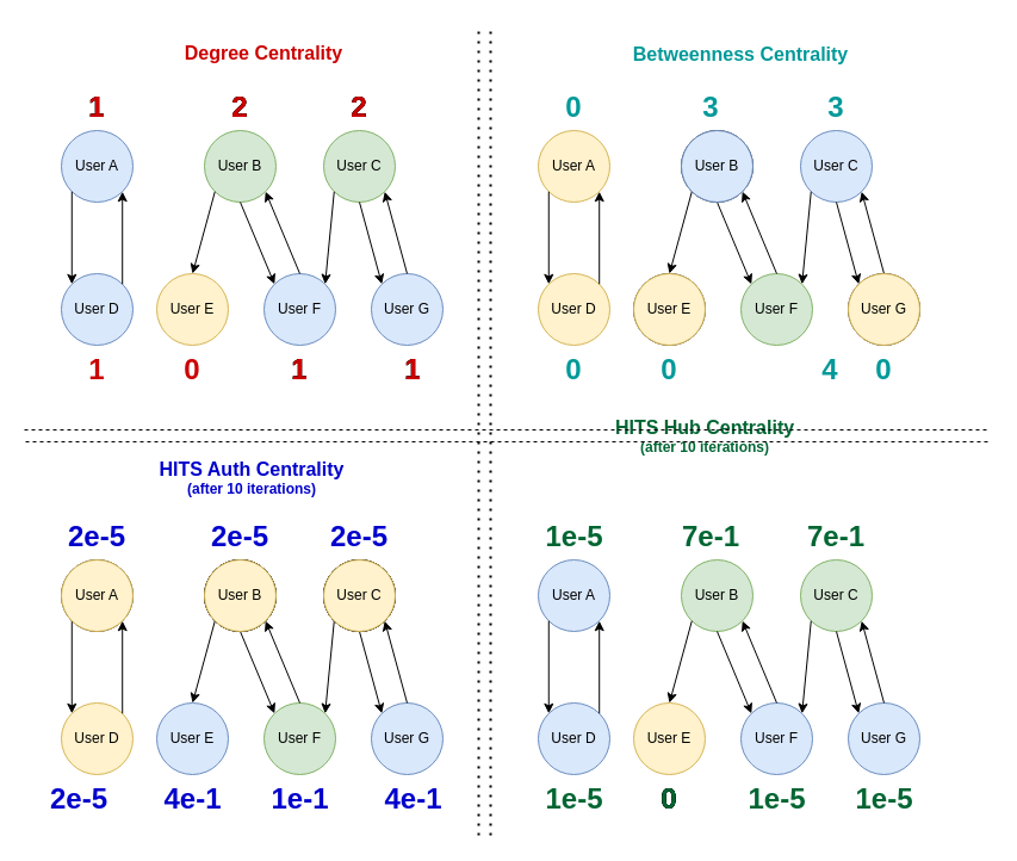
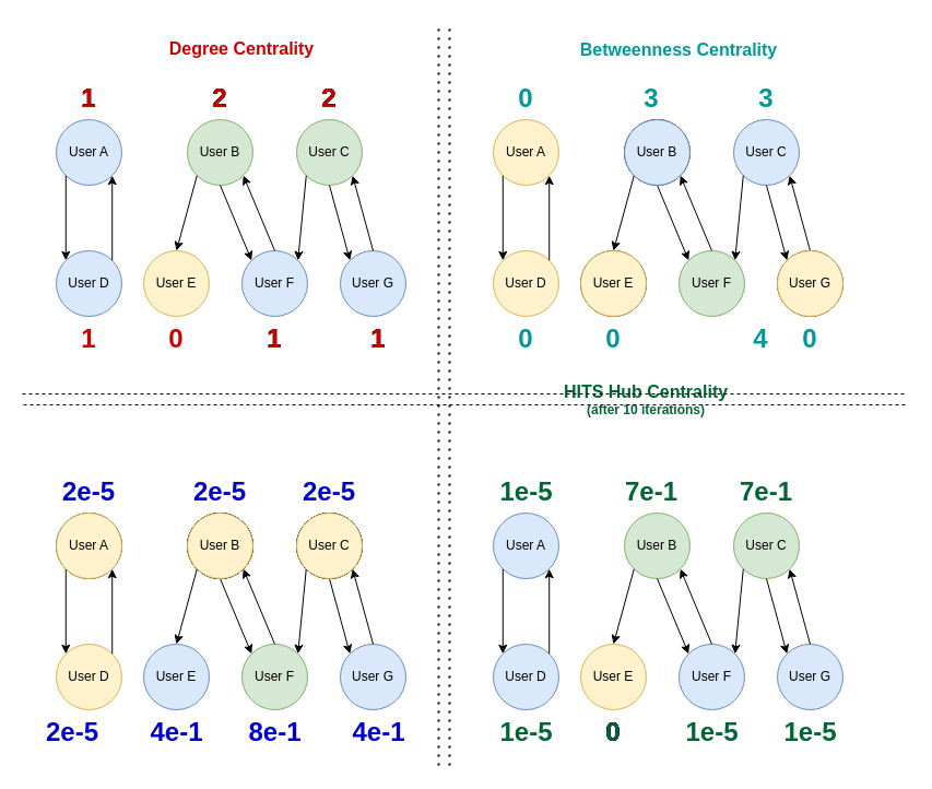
- <mxCell id="63" value="&lt;b&gt;&lt;font&gt;&lt;span style=&quot;font-size: 16px&quot;&gt;HITS Auth Centrality&lt;/span&gt;&lt;br&gt;&lt;font style=&quot;font-size: 12px&quot;&gt;(after 10 iterations)&lt;/font&gt;&lt;br&gt;&lt;/font&gt;&lt;/b&gt;" style="text;html=1;strokeColor=none;fillColor=none;align=center;verticalAlign=middle;whiteSpace=wrap;rounded=0;fontColor=#0000CC;" vertex="1" parent="1"><mxGeometry x="51" y="380" width="320" height="40" as="geometry" /></mxCell>
- <mxCell id="111" value="1e-1" style="text;html=1;strokeColor=none;fillColor=none;align=center;verticalAlign=middle;whiteSpace=wrap;rounded=0;fontSize=24;fontStyle=1;fontColor=#0000CC;" vertex="1" parent="1"><mxGeometry x="203.5" y="660" width="95" height="20" as="geometry" /></mxCell>
+ <mxCell id="111" value="8e-1" style="text;html=1;strokeColor=none;fillColor=none;align=center;verticalAlign=middle;whiteSpace=wrap;rounded=0;fontSize=24;fontStyle=1;fontColor=#0000CC;" vertex="1" parent="1"><mxGeometry x="203.5" y="660" width="95" height="20" as="geometry" /></mxCell>
